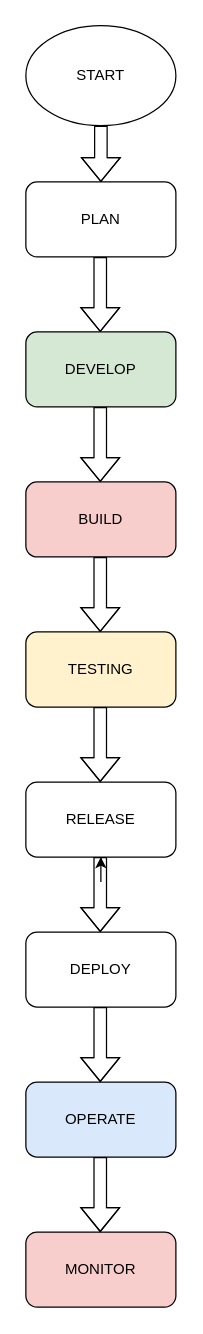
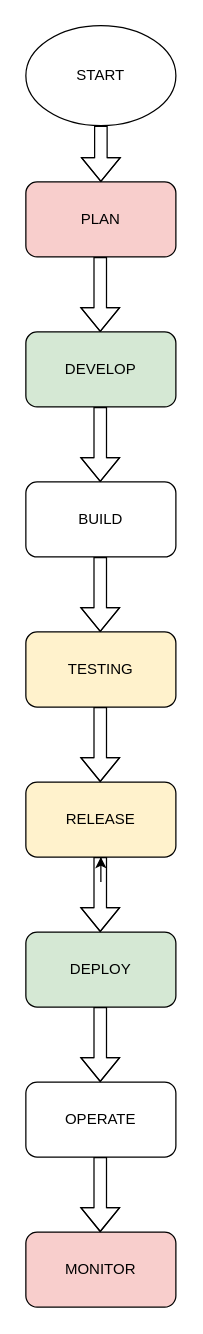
- <mxCell id="5" value="PLAN" style="rounded=1;whiteSpace=wrap;html=1;" vertex="1" parent="1"><mxGeometry x="20" y="145" width="120" height="60" as="geometry" /></mxCell>
+ <mxCell id="5" value="PLAN" style="rounded=1;whiteSpace=wrap;html=1;fillColor=#f8cecc;" vertex="1" parent="1"><mxGeometry x="20" y="145" width="120" height="60" as="geometry" /></mxCell>
- <mxCell id="4" value="BUILD" style="rounded=1;whiteSpace=wrap;html=1;fillColor=#f8cecc;" vertex="1" parent="1"><mxGeometry x="20" y="385" width="120" height="60" as="geometry" /></mxCell>
+ <mxCell id="4" value="BUILD" style="rounded=1;whiteSpace=wrap;html=1;" vertex="1" parent="1"><mxGeometry x="20" y="385" width="120" height="60" as="geometry" /></mxCell>
- <mxCell id="7" value="RELEASE" style="rounded=1;whiteSpace=wrap;html=1;" vertex="1" parent="1"><mxGeometry x="20" y="625" width="120" height="60" as="geometry" /></mxCell>
+ <mxCell id="7" value="RELEASE" style="rounded=1;whiteSpace=wrap;html=1;fillColor=#fff2cc;" vertex="1" parent="1"><mxGeometry x="20" y="625" width="120" height="60" as="geometry" /></mxCell>
- <mxCell id="8" value="DEPLOY" style="rounded=1;whiteSpace=wrap;html=1;" vertex="1" parent="1"><mxGeometry x="20" y="745" width="120" height="60" as="geometry" /></mxCell>
+ <mxCell id="8" value="DEPLOY" style="rounded=1;whiteSpace=wrap;html=1;fillColor=#d5e8d4;" vertex="1" parent="1"><mxGeometry x="20" y="745" width="120" height="60" as="geometry" /></mxCell>
- <mxCell id="9" value="OPERATE" style="rounded=1;whiteSpace=wrap;html=1;fillColor=#dae8fc;" vertex="1" parent="1"><mxGeometry x="20" y="865" width="120" height="60" as="geometry" /></mxCell>
+ <mxCell id="9" value="OPERATE" style="rounded=1;whiteSpace=wrap;html=1;" vertex="1" parent="1"><mxGeometry x="20" y="865" width="120" height="60" as="geometry" /></mxCell>
